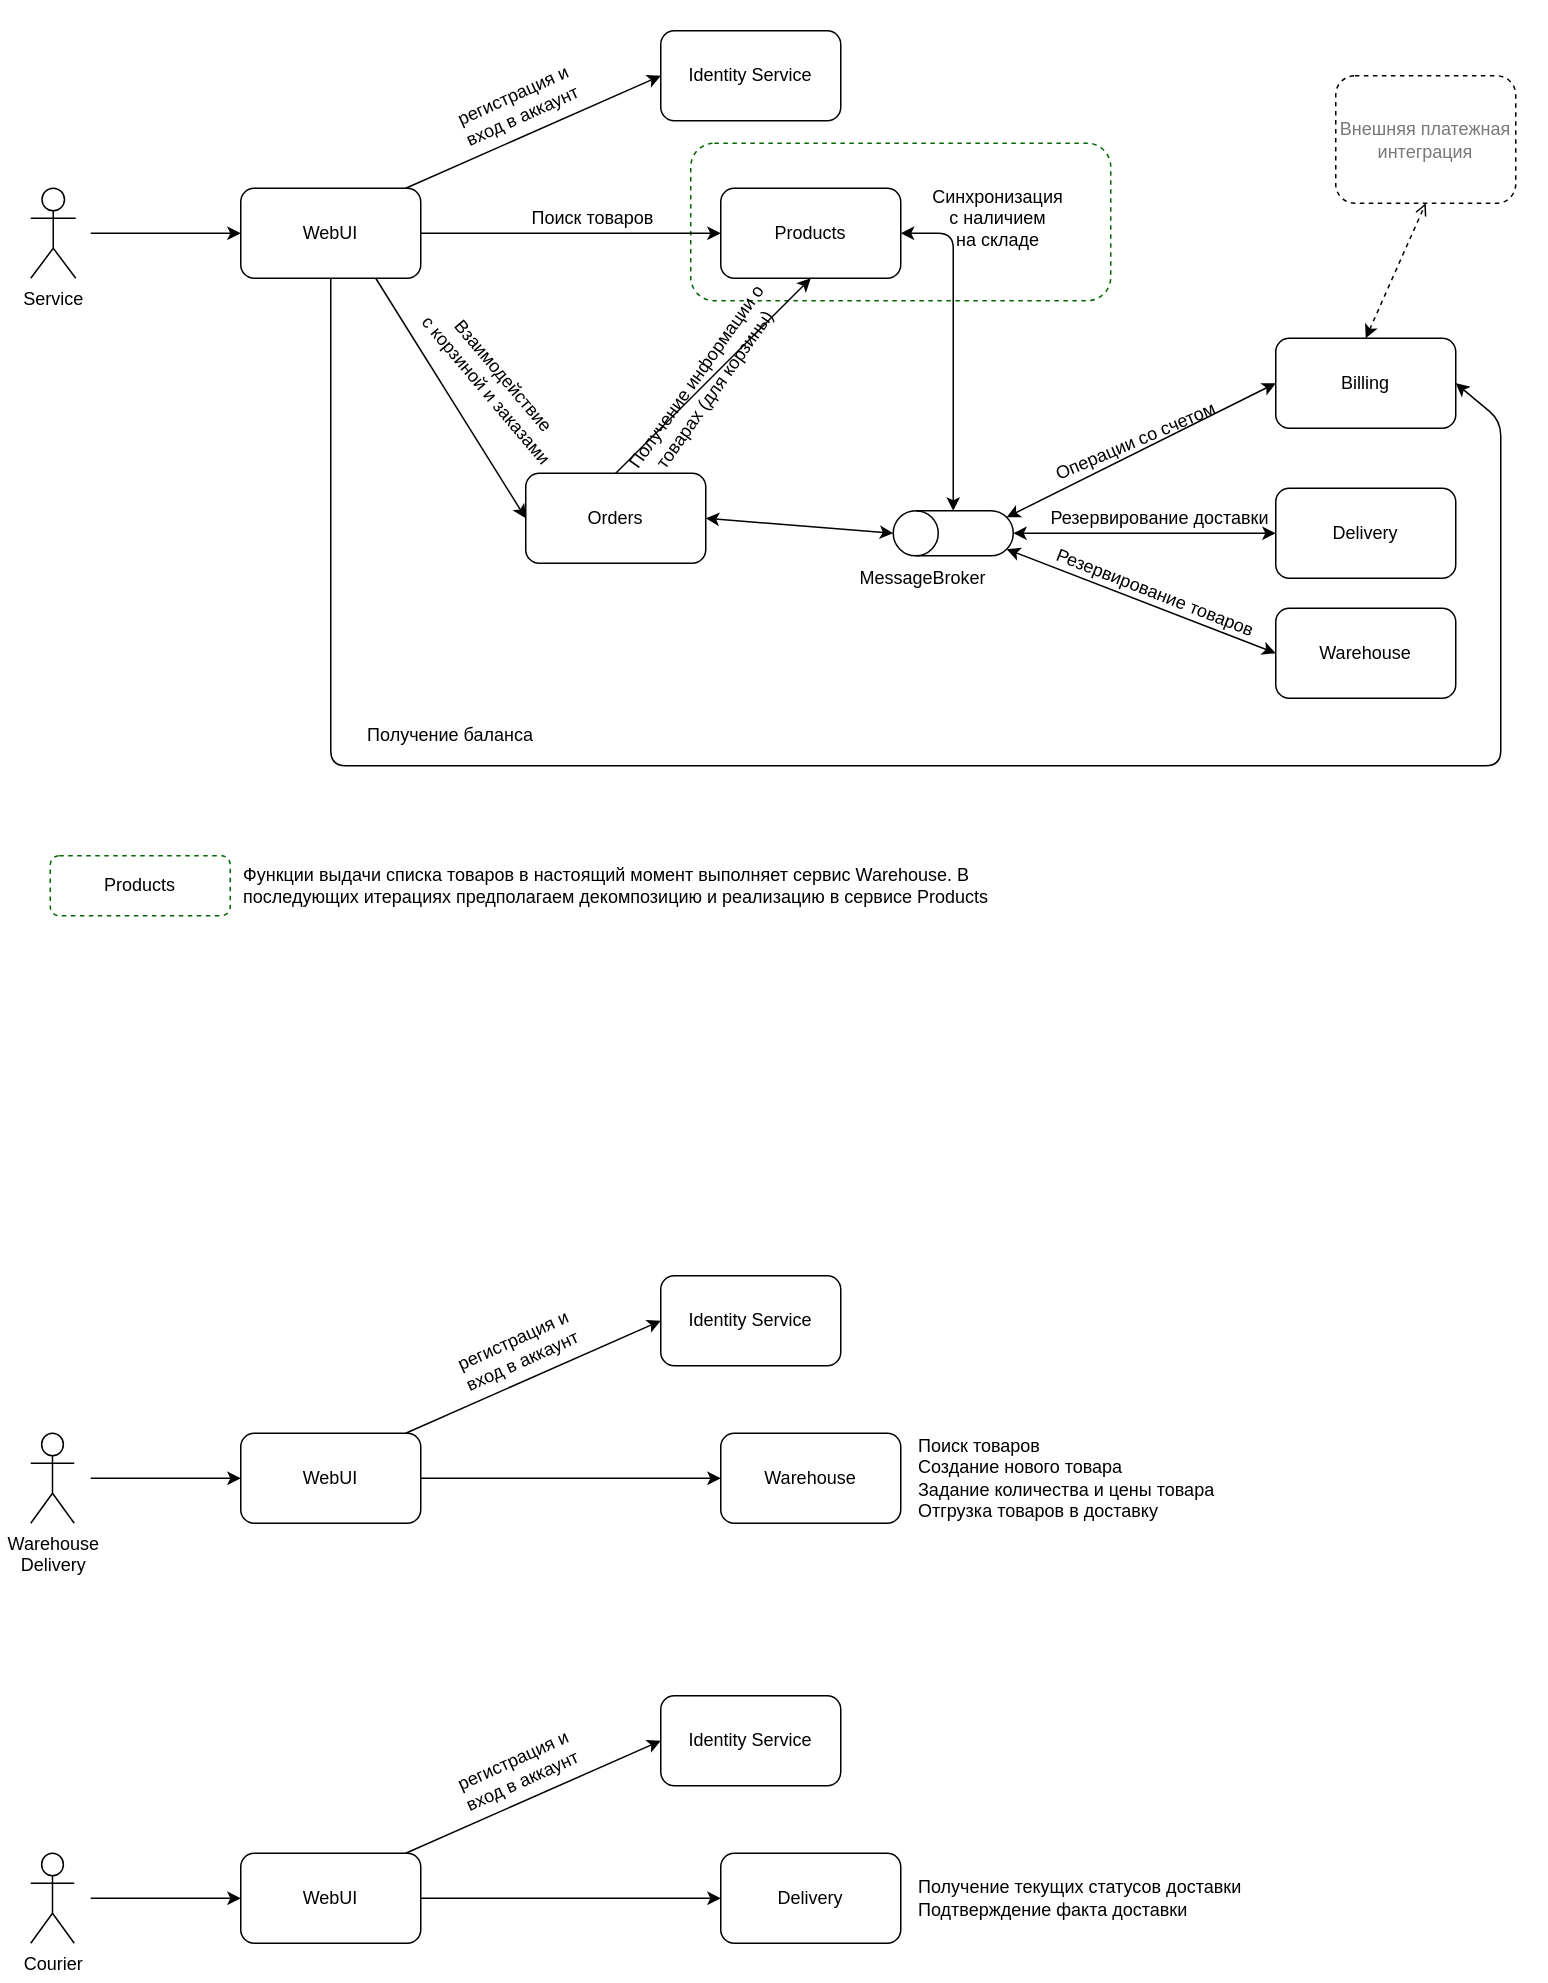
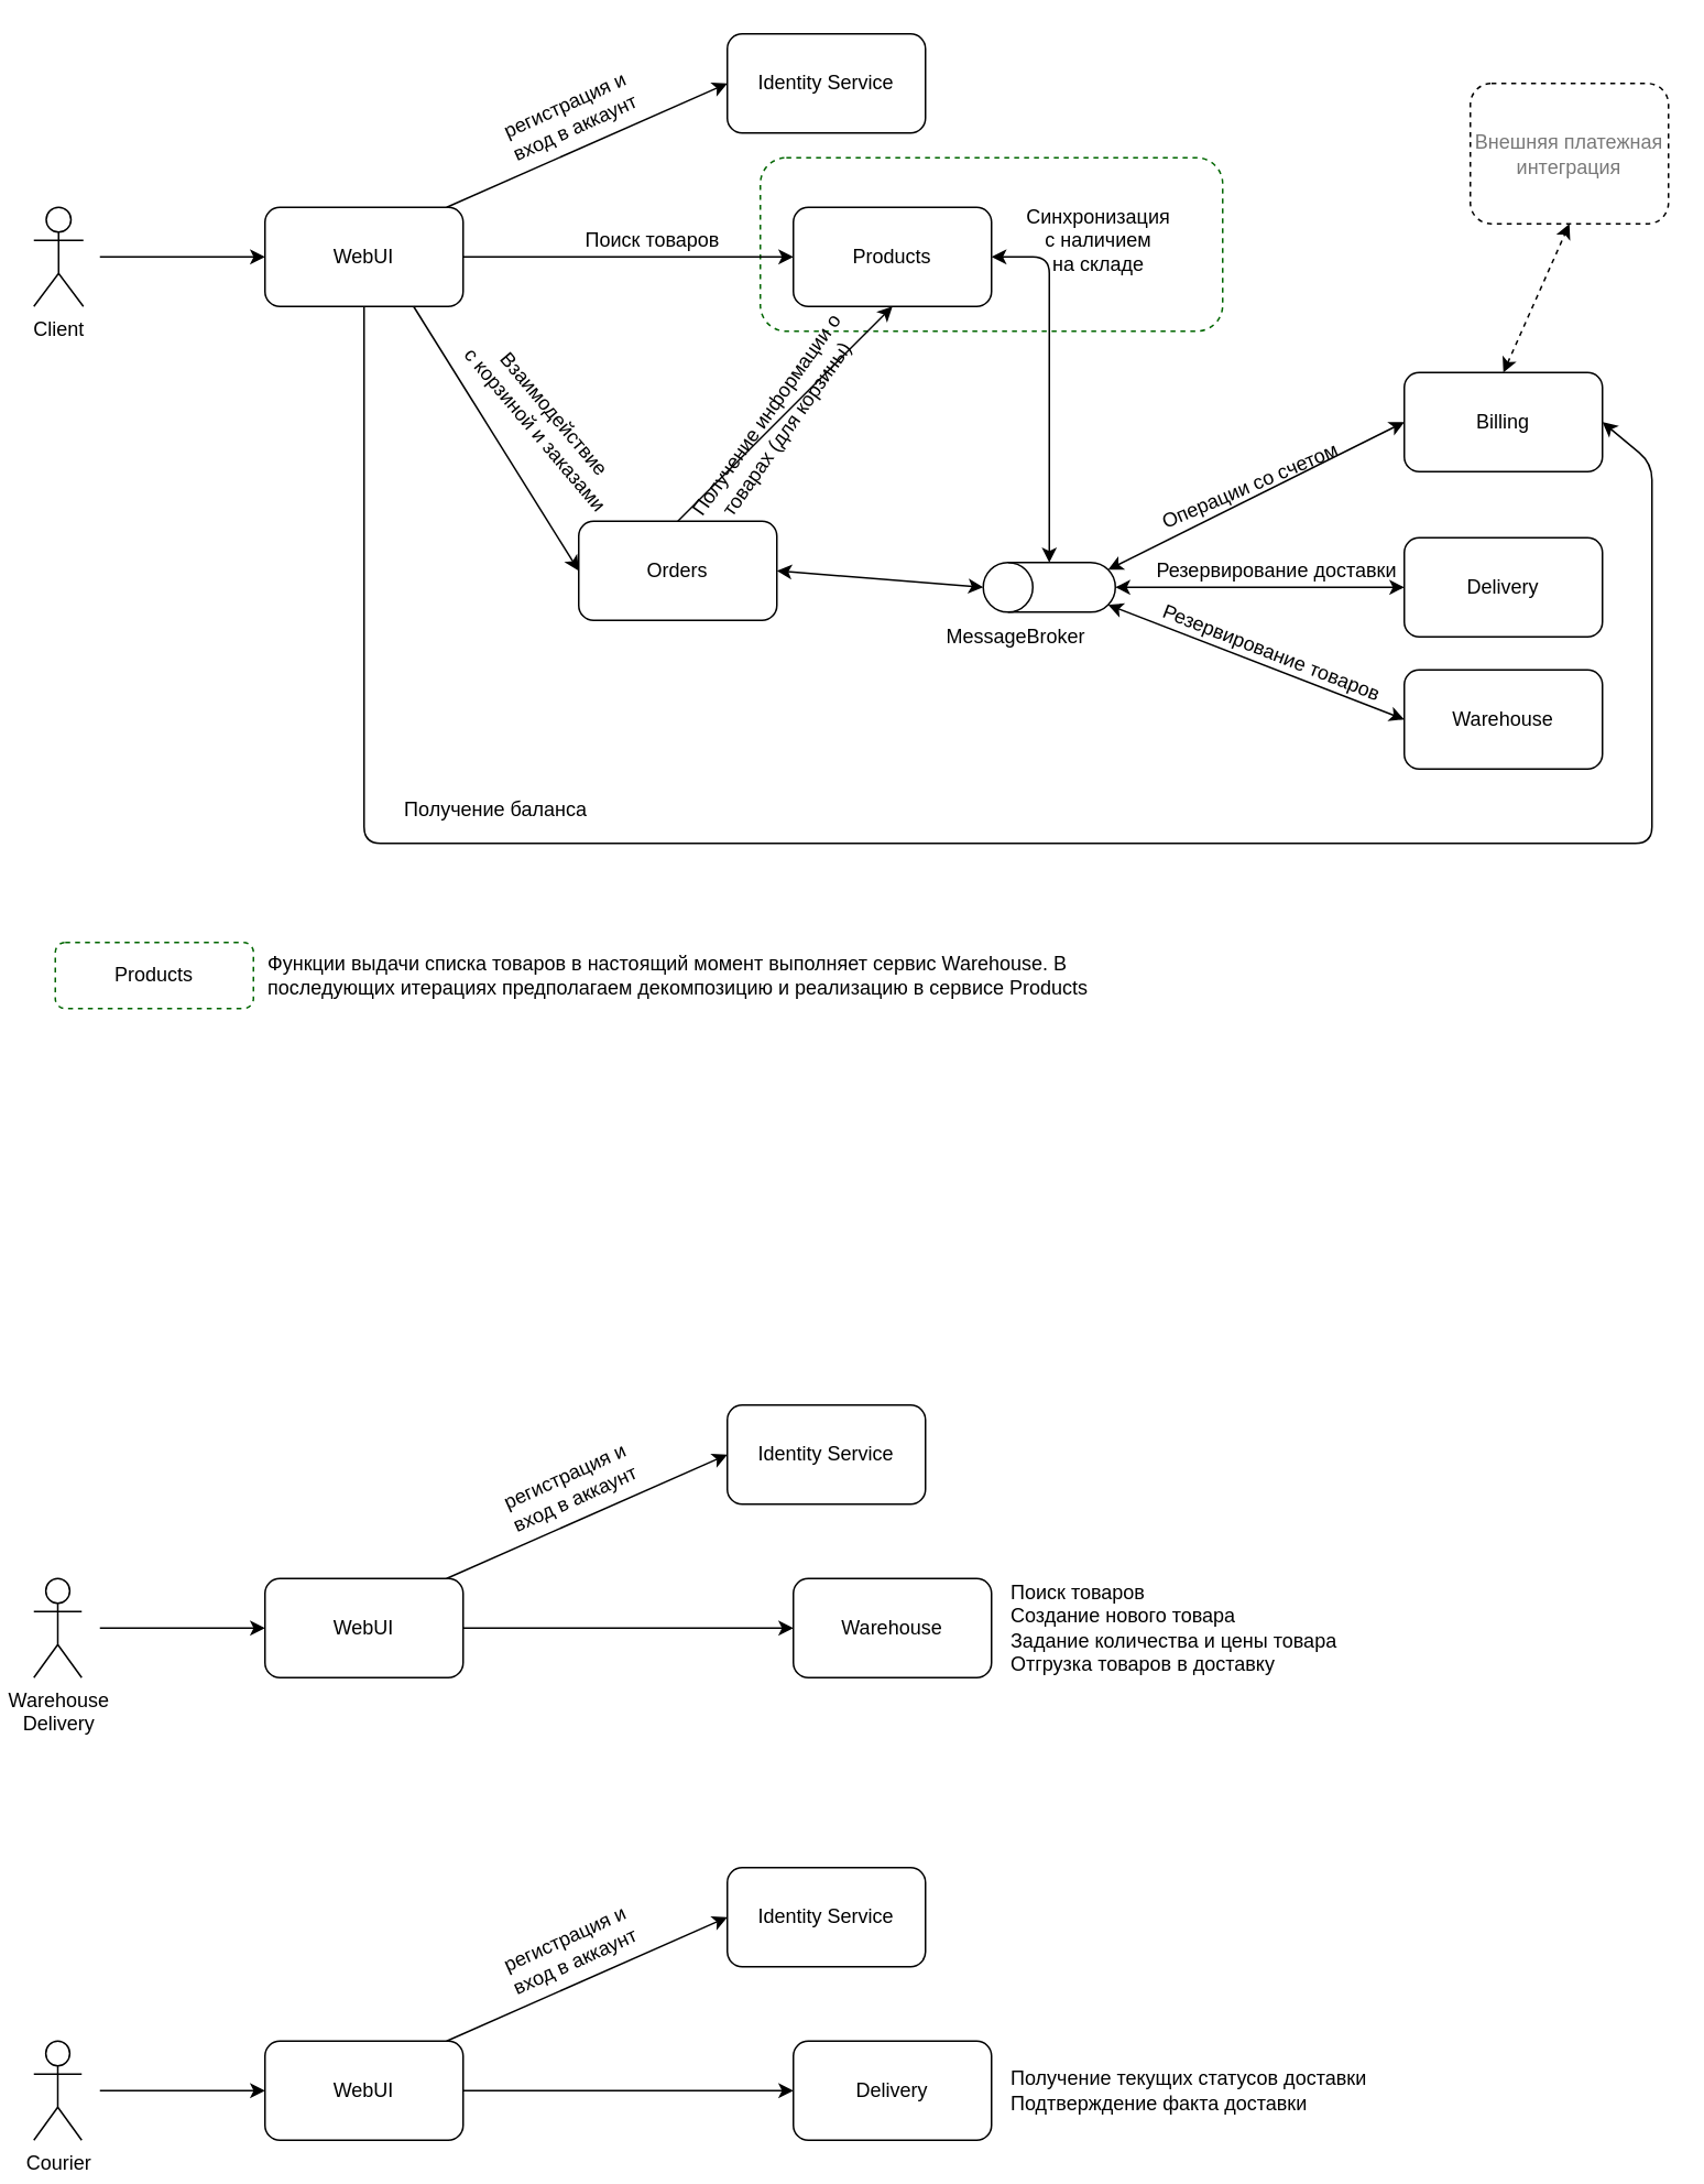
- <mxCell id="26" value="" style="endArrow=open;html=1;entryX=0.5;entryY=1;entryDx=0;entryDy=0;exitX=0.5;exitY=0;exitDx=0;exitDy=0;startArrow=classic;startFill=1;dashed=1;" parent="1" source="19" target="25" edge="1"><mxGeometry width="50" height="50" relative="1" as="geometry"><mxPoint x="860" y="174.35" as="sourcePoint" /><mxPoint x="939.35" y="105" as="targetPoint" /></mxGeometry></mxCell>
+ <mxCell id="26" value="" style="endArrow=classic;html=1;entryX=0.5;entryY=1;entryDx=0;entryDy=0;exitX=0.5;exitY=0;exitDx=0;exitDy=0;startArrow=classic;startFill=1;dashed=1;" parent="1" source="19" target="25" edge="1"><mxGeometry width="50" height="50" relative="1" as="geometry"><mxPoint x="860" y="174.35" as="sourcePoint" /><mxPoint x="939.35" y="105" as="targetPoint" /></mxGeometry></mxCell>
- <mxCell id="8" value="Service" style="shape=umlActor;verticalLabelPosition=bottom;verticalAlign=top;html=1;outlineConnect=0;" parent="1" vertex="1"><mxGeometry x="20" y="125" width="30" height="60" as="geometry" /></mxCell>
+ <mxCell id="8" value="Client" style="shape=umlActor;verticalLabelPosition=bottom;verticalAlign=top;html=1;outlineConnect=0;" parent="1" vertex="1"><mxGeometry x="20" y="125" width="30" height="60" as="geometry" /></mxCell>
